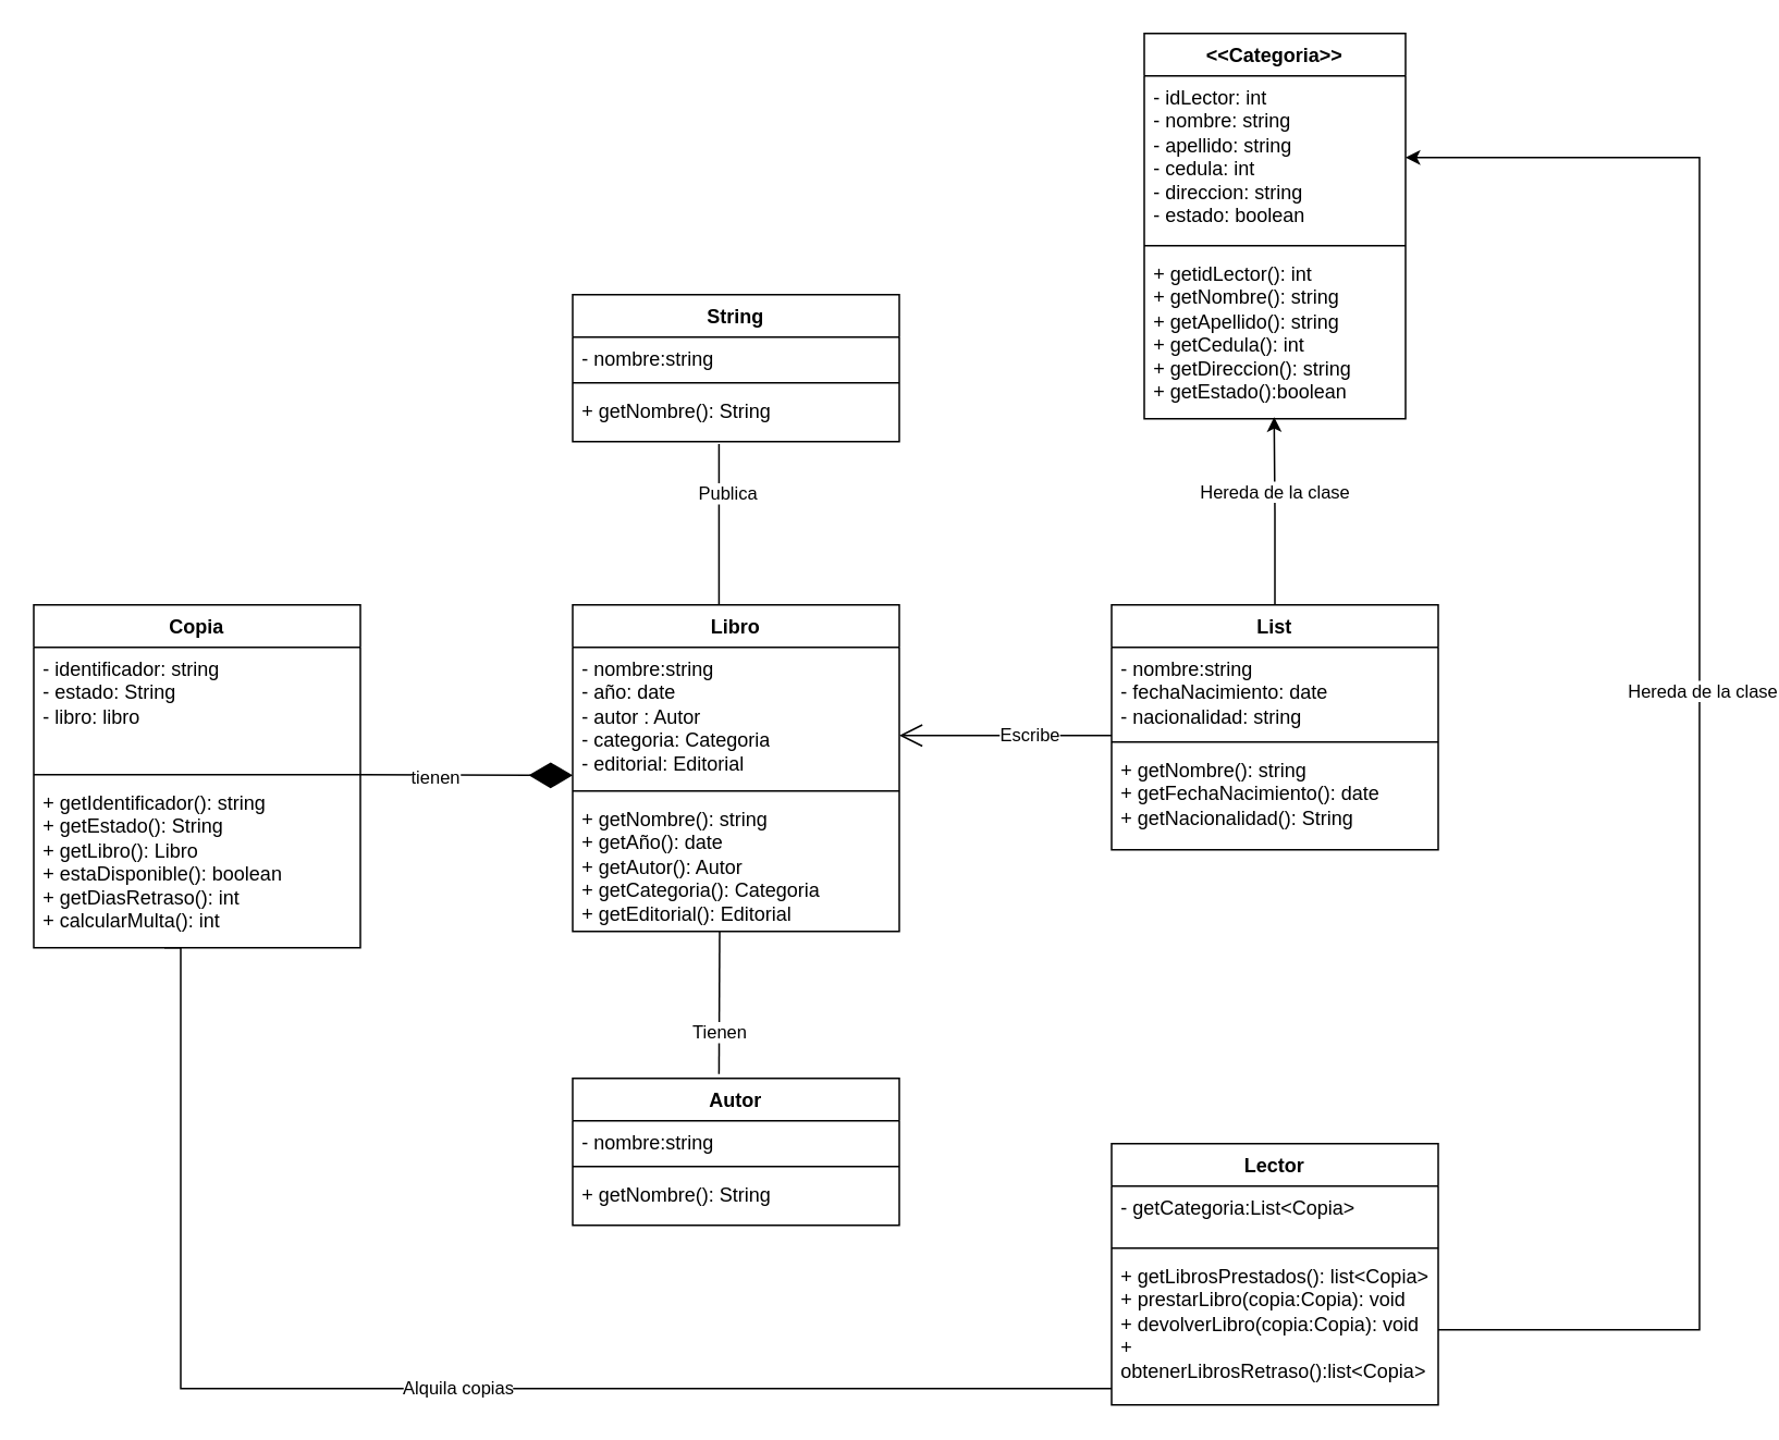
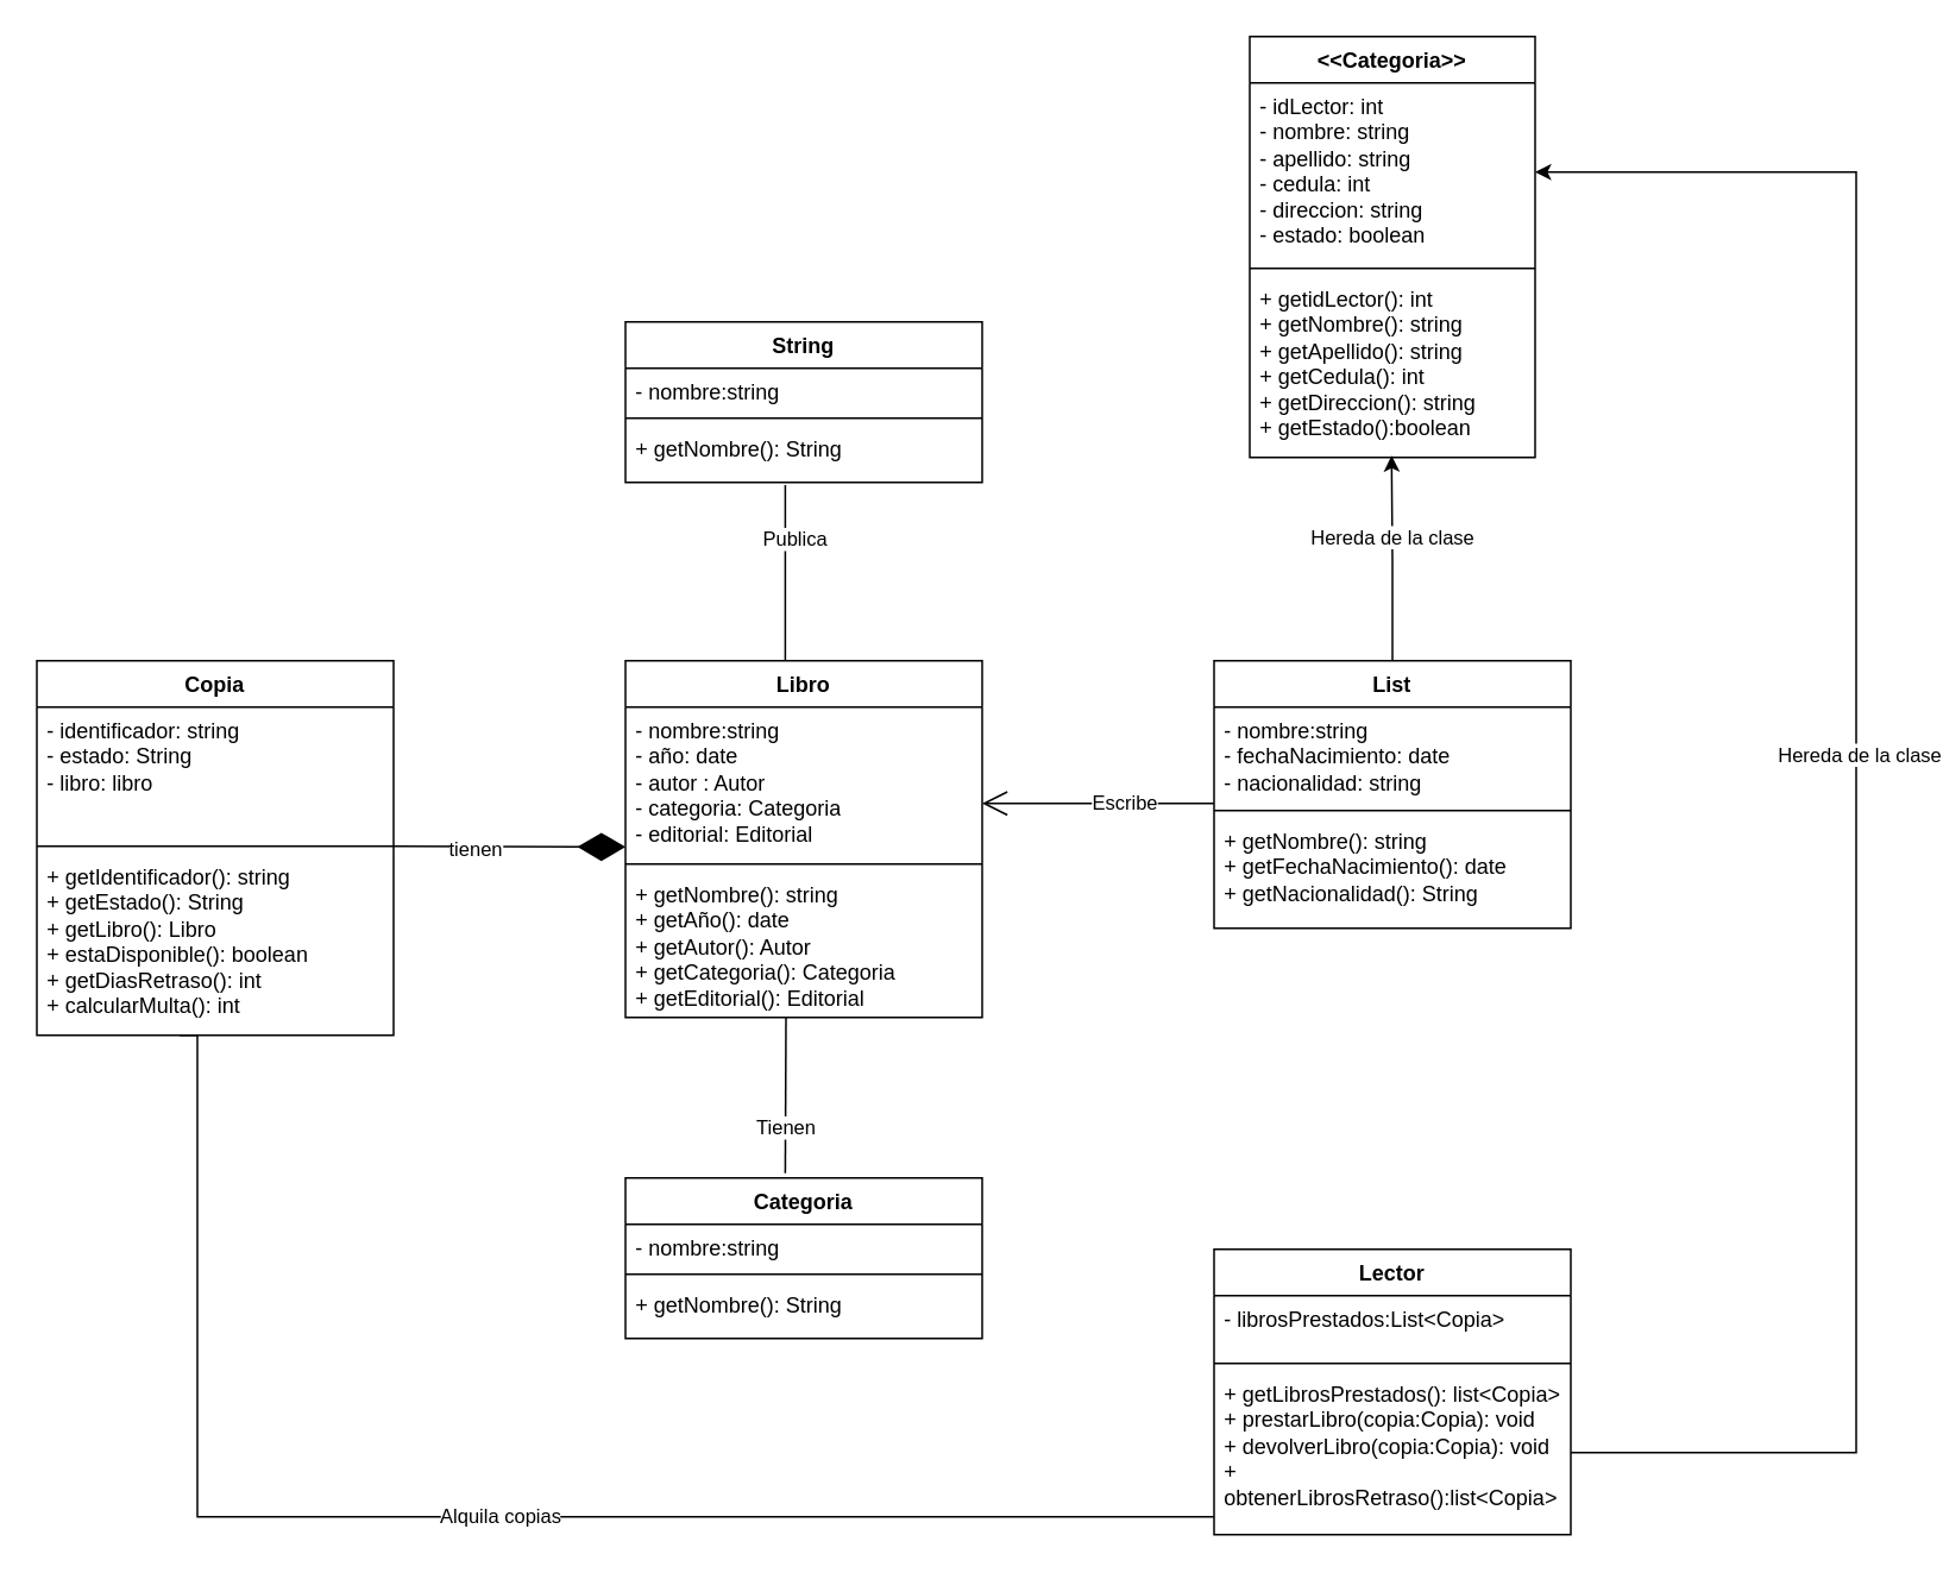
- <mxCell id="12" value="Autor" style="swimlane;fontStyle=1;align=center;verticalAlign=top;childLayout=stackLayout;horizontal=1;startSize=26;horizontalStack=0;resizeParent=1;resizeParentMax=0;resizeLast=0;collapsible=1;marginBottom=0;whiteSpace=wrap;html=1;" parent="1" vertex="1"><mxGeometry x="350" y="660" width="200" height="90" as="geometry" /></mxCell>
+ <mxCell id="12" value="Categoria" style="swimlane;fontStyle=1;align=center;verticalAlign=top;childLayout=stackLayout;horizontal=1;startSize=26;horizontalStack=0;resizeParent=1;resizeParentMax=0;resizeLast=0;collapsible=1;marginBottom=0;whiteSpace=wrap;html=1;" parent="1" vertex="1"><mxGeometry x="350" y="660" width="200" height="90" as="geometry" /></mxCell>
- <mxCell id="25" value="- getCategoria:List&amp;lt;Copia&amp;gt;" style="text;strokeColor=none;fillColor=none;align=left;verticalAlign=top;spacingLeft=4;spacingRight=4;overflow=hidden;rotatable=0;points=[[0,0.5],[1,0.5]];portConstraint=eastwest;whiteSpace=wrap;html=1;" vertex="1" parent="24"><mxGeometry y="26" width="200" height="34" as="geometry" /></mxCell>
+ <mxCell id="25" value="- librosPrestados:List&amp;lt;Copia&amp;gt;" style="text;strokeColor=none;fillColor=none;align=left;verticalAlign=top;spacingLeft=4;spacingRight=4;overflow=hidden;rotatable=0;points=[[0,0.5],[1,0.5]];portConstraint=eastwest;whiteSpace=wrap;html=1;" vertex="1" parent="24"><mxGeometry y="26" width="200" height="34" as="geometry" /></mxCell>
